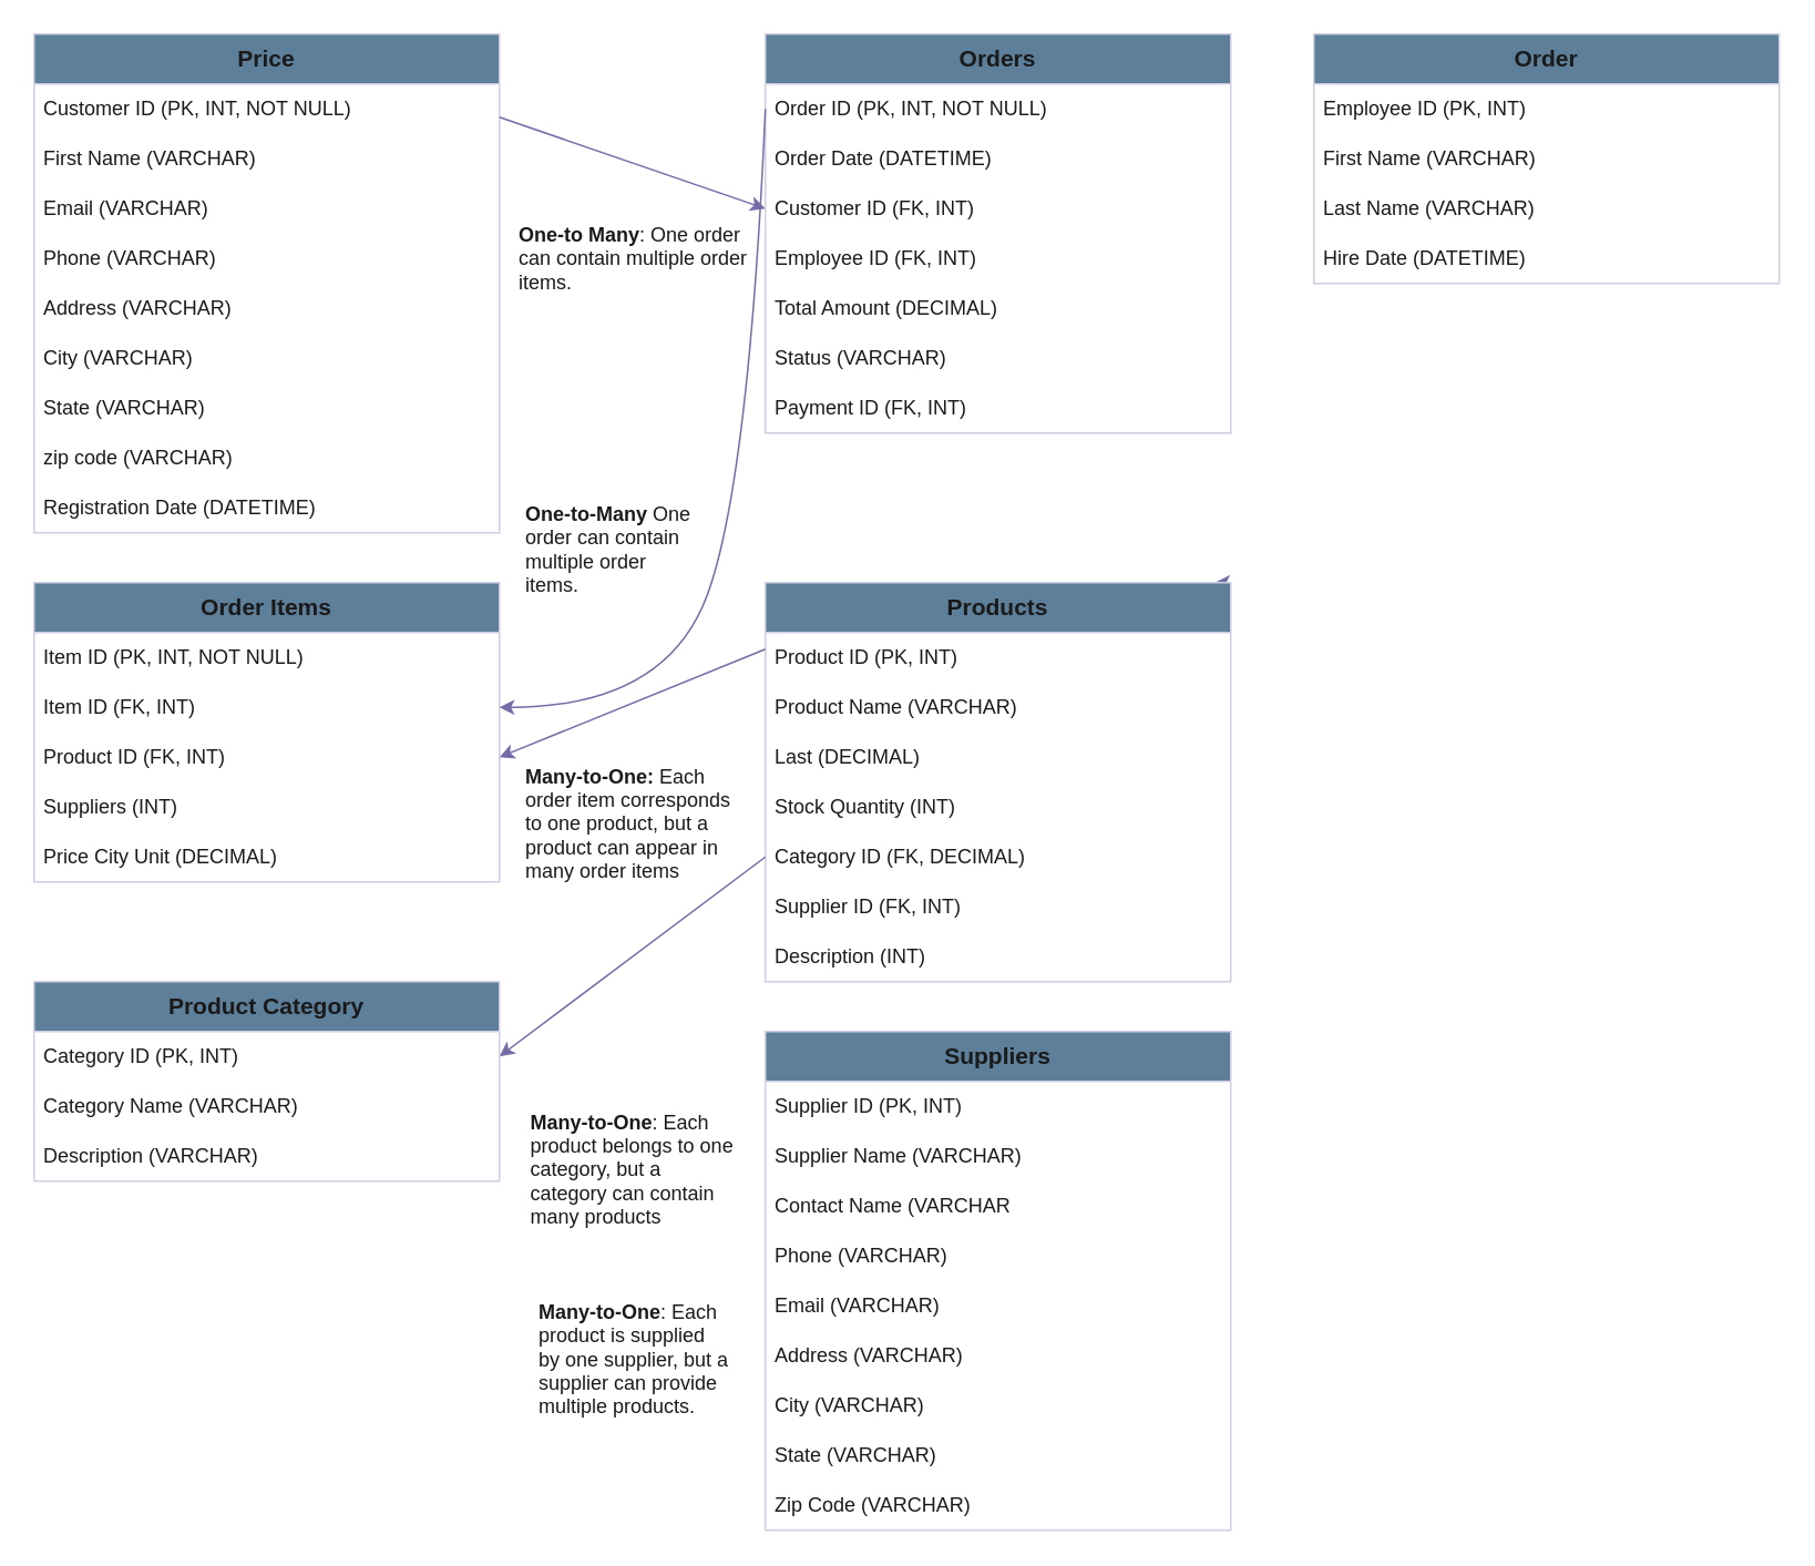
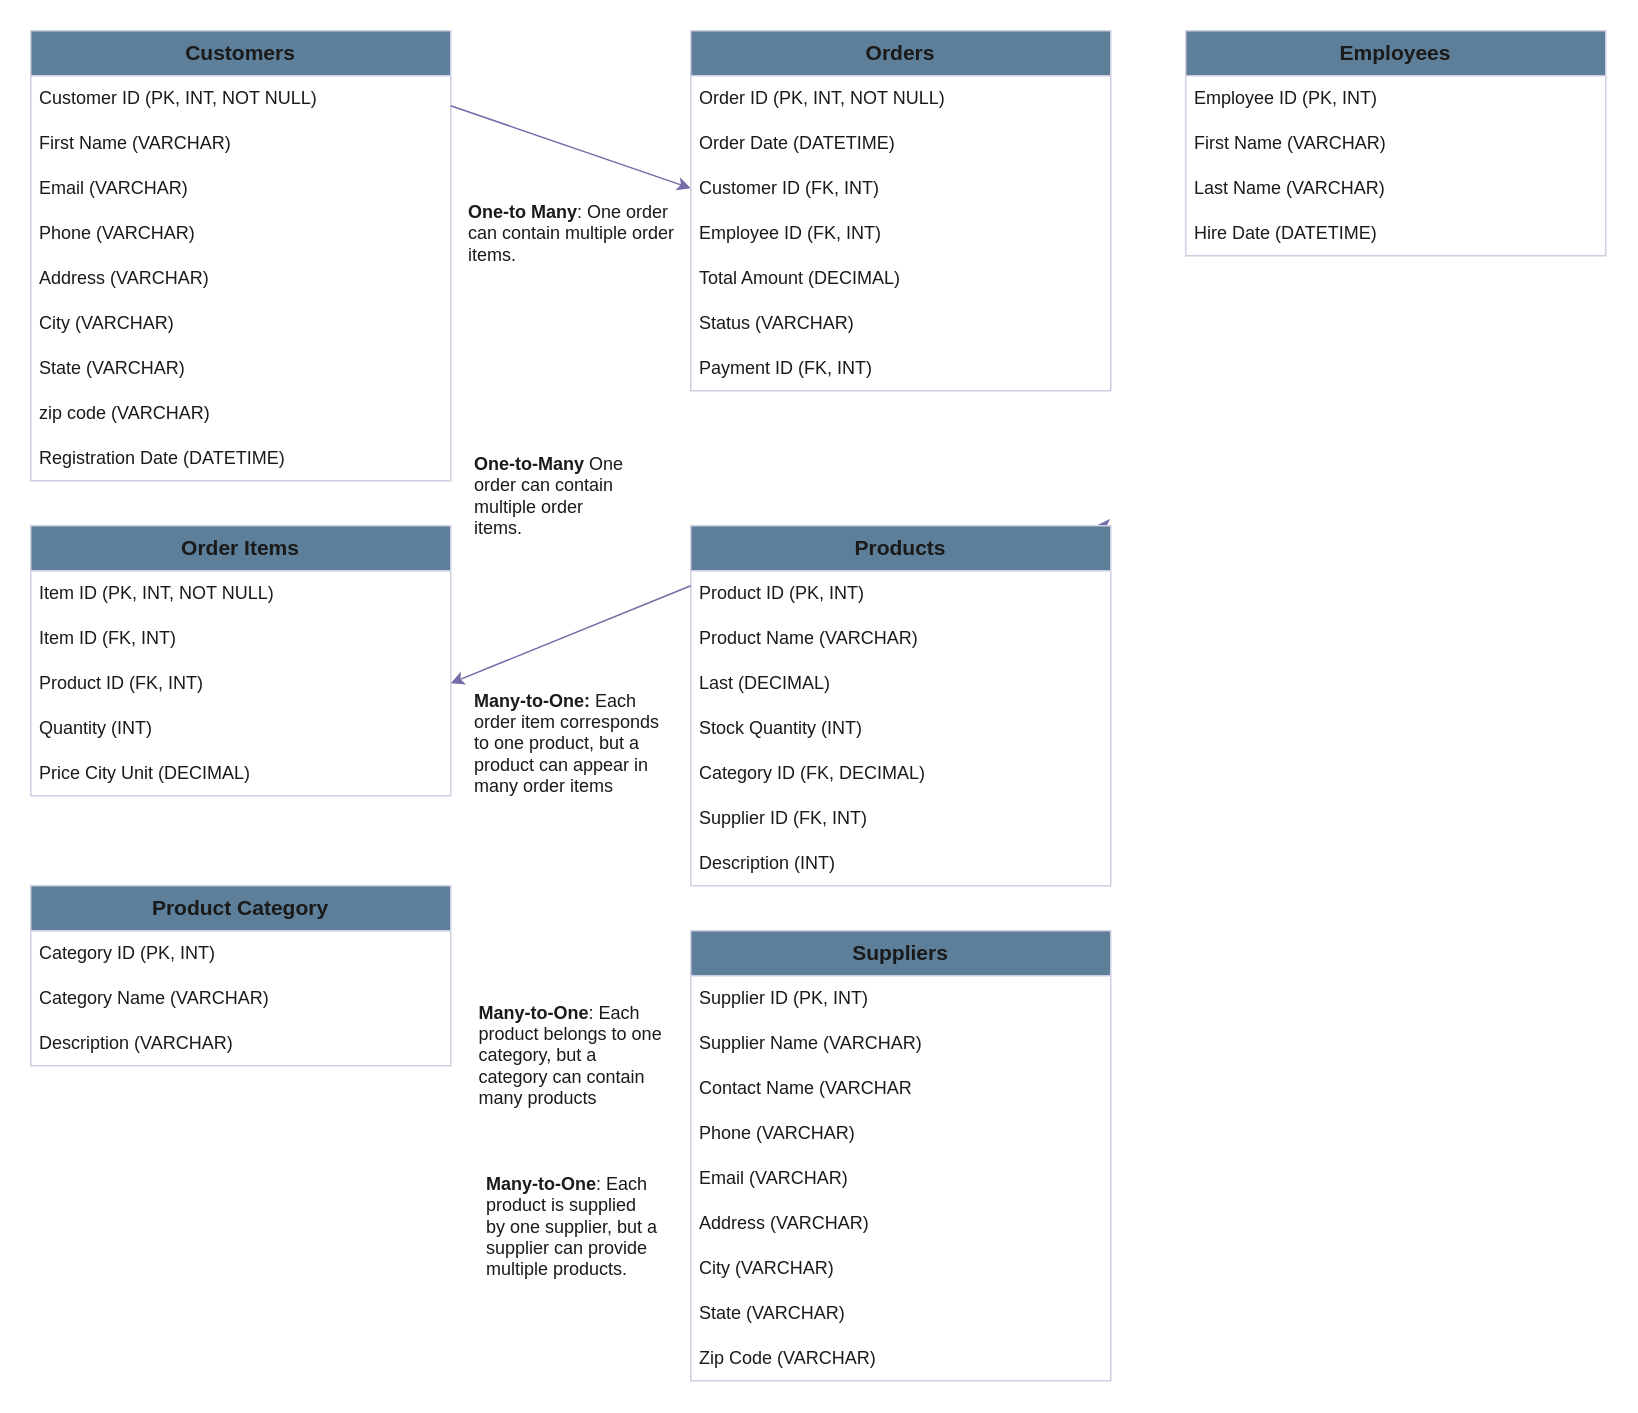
- <mxCell id="2" value="&lt;b&gt;&lt;font style=&quot;font-size: 14px;&quot;&gt;Price&lt;/font&gt;&lt;/b&gt;" style="swimlane;fontStyle=0;childLayout=stackLayout;horizontal=1;startSize=30;horizontalStack=0;resizeParent=1;resizeParentMax=0;resizeLast=0;collapsible=1;marginBottom=0;whiteSpace=wrap;html=1;labelBackgroundColor=none;fillColor=#5D7F99;strokeColor=#D0CEE2;fontColor=#1A1A1A;" parent="1" vertex="1"><mxGeometry x="20" y="20" width="280" height="300" as="geometry" /></mxCell>
+ <mxCell id="2" value="&lt;b&gt;&lt;font style=&quot;font-size: 14px;&quot;&gt;Customers&lt;/font&gt;&lt;/b&gt;" style="swimlane;fontStyle=0;childLayout=stackLayout;horizontal=1;startSize=30;horizontalStack=0;resizeParent=1;resizeParentMax=0;resizeLast=0;collapsible=1;marginBottom=0;whiteSpace=wrap;html=1;labelBackgroundColor=none;fillColor=#5D7F99;strokeColor=#D0CEE2;fontColor=#1A1A1A;" parent="1" vertex="1"><mxGeometry x="20" y="20" width="280" height="300" as="geometry" /></mxCell>
- <mxCell id="54" value="&lt;b&gt;&lt;font style=&quot;font-size: 14px;&quot;&gt;Order&lt;/font&gt;&lt;/b&gt;" style="swimlane;fontStyle=0;childLayout=stackLayout;horizontal=1;startSize=30;horizontalStack=0;resizeParent=1;resizeParentMax=0;resizeLast=0;collapsible=1;marginBottom=0;whiteSpace=wrap;html=1;labelBackgroundColor=none;fillColor=#5D7F99;strokeColor=#D0CEE2;fontColor=#1A1A1A;" parent="1" vertex="1"><mxGeometry x="790" y="20" width="280" height="150" as="geometry" /></mxCell>
+ <mxCell id="54" value="&lt;b&gt;&lt;font style=&quot;font-size: 14px;&quot;&gt;Employees&lt;/font&gt;&lt;/b&gt;" style="swimlane;fontStyle=0;childLayout=stackLayout;horizontal=1;startSize=30;horizontalStack=0;resizeParent=1;resizeParentMax=0;resizeLast=0;collapsible=1;marginBottom=0;whiteSpace=wrap;html=1;labelBackgroundColor=none;fillColor=#5D7F99;strokeColor=#D0CEE2;fontColor=#1A1A1A;" parent="1" vertex="1"><mxGeometry x="790" y="20" width="280" height="150" as="geometry" /></mxCell>
- <mxCell id="28" value="" style="curved=1;endArrow=classic;html=1;rounded=0;entryX=1;entryY=0.5;entryDx=0;entryDy=0;exitX=0;exitY=0.5;exitDx=0;exitDy=0;labelBackgroundColor=none;strokeColor=#736CA8;fontColor=default;" parent="1" source="15" target="24" edge="1"><mxGeometry width="50" height="50" relative="1" as="geometry"><mxPoint x="390" y="730" as="sourcePoint" /><mxPoint x="440" y="680" as="targetPoint" /><Array as="points"><mxPoint x="450" y="290" /><mxPoint x="400" y="425" /></Array></mxGeometry></mxCell>
- <mxCell id="26" value="Suppliers (INT)" style="text;strokeColor=none;fillColor=none;align=left;verticalAlign=middle;spacingLeft=4;spacingRight=4;overflow=hidden;points=[[0,0.5],[1,0.5]];portConstraint=eastwest;rotatable=0;whiteSpace=wrap;html=1;labelBackgroundColor=none;fontColor=#1A1A1A;" parent="22" vertex="1"><mxGeometry y="120" width="280" height="30" as="geometry" /></mxCell>
+ <mxCell id="26" value="Quantity (INT)" style="text;strokeColor=none;fillColor=none;align=left;verticalAlign=middle;spacingLeft=4;spacingRight=4;overflow=hidden;points=[[0,0.5],[1,0.5]];portConstraint=eastwest;rotatable=0;whiteSpace=wrap;html=1;labelBackgroundColor=none;fontColor=#1A1A1A;" parent="22" vertex="1"><mxGeometry y="120" width="280" height="30" as="geometry" /></mxCell>
- <mxCell id="39" value="" style="endArrow=classic;html=1;rounded=0;exitX=0;exitY=0.5;exitDx=0;exitDy=0;entryX=1;entryY=0.5;entryDx=0;entryDy=0;labelBackgroundColor=none;strokeColor=#736CA8;fontColor=default;" parent="1" source="35" target="41" edge="1"><mxGeometry width="50" height="50" relative="1" as="geometry"><mxPoint x="435" y="530" as="sourcePoint" /><mxPoint x="310" y="600" as="targetPoint" /></mxGeometry></mxCell>
